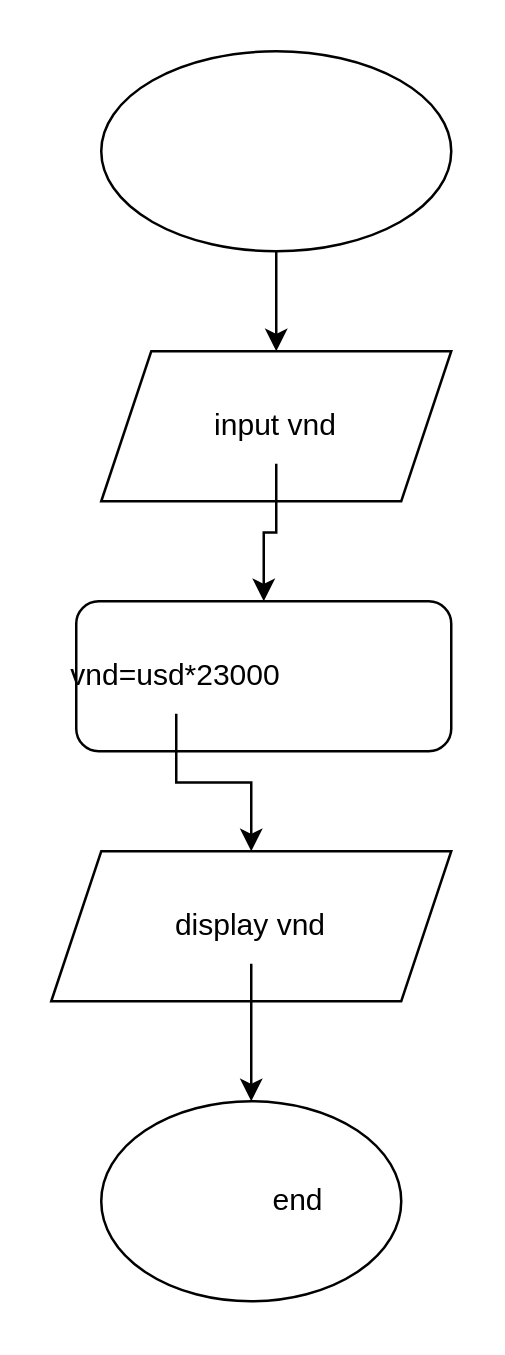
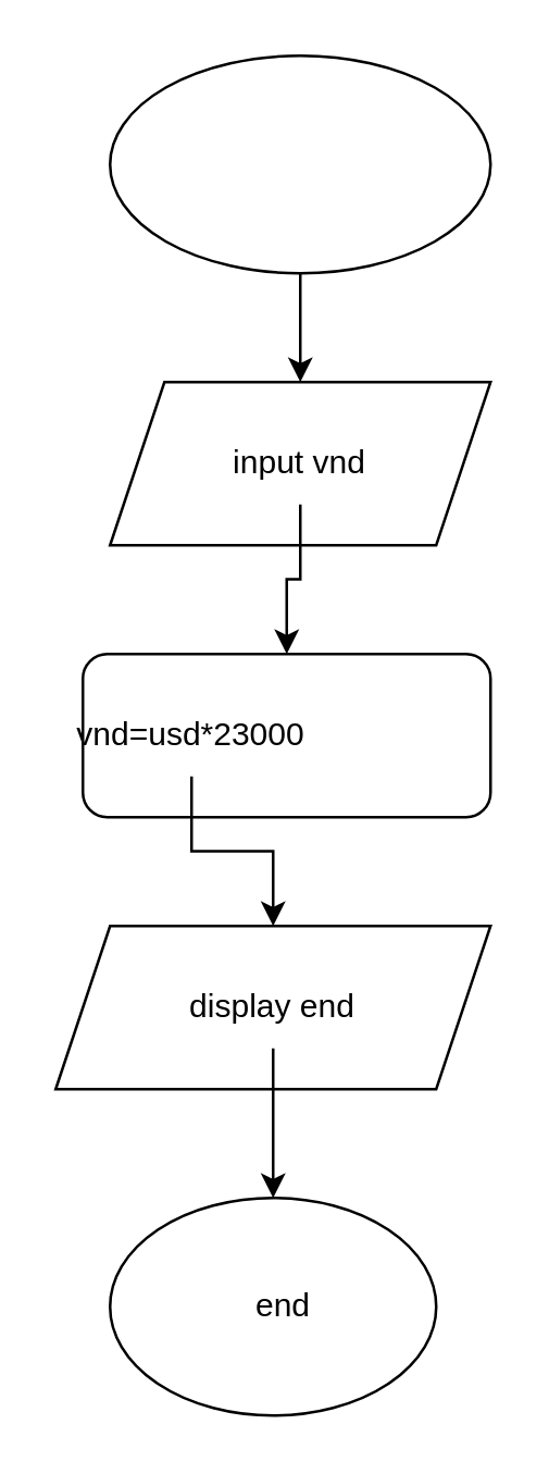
- <mxCell id="12" value="display vnd" style="text;html=1;strokeColor=none;fillColor=none;align=center;verticalAlign=middle;whiteSpace=wrap;rounded=0;" vertex="1" parent="1"><mxGeometry x="60" y="355" width="80" height="30" as="geometry" /></mxCell>
+ <mxCell id="12" value="display end" style="text;html=1;strokeColor=none;fillColor=none;align=center;verticalAlign=middle;whiteSpace=wrap;rounded=0;" vertex="1" parent="1"><mxGeometry x="60" y="355" width="80" height="30" as="geometry" /></mxCell>
- <mxCell id="14" value="end" style="text;html=1;strokeColor=none;fillColor=none;align=center;verticalAlign=middle;whiteSpace=wrap;rounded=0;" vertex="1" parent="1"><mxGeometry x="89" y="465" width="60" height="30" as="geometry" /></mxCell>
+ <mxCell id="14" value="end" style="text;html=1;strokeColor=none;fillColor=none;align=center;verticalAlign=middle;whiteSpace=wrap;rounded=0;" vertex="1" parent="1"><mxGeometry x="74" y="465" width="60" height="30" as="geometry" /></mxCell>
